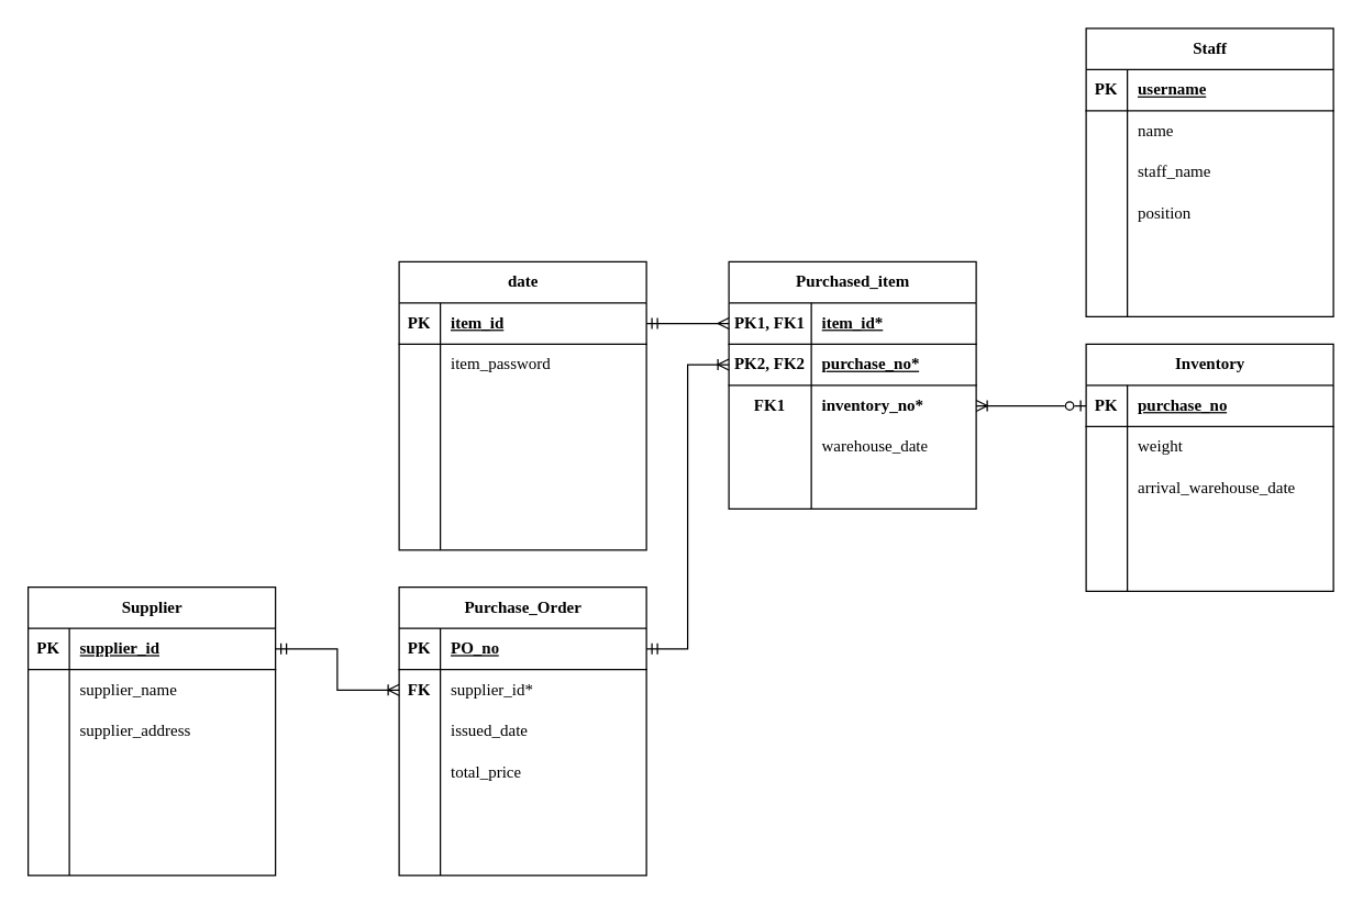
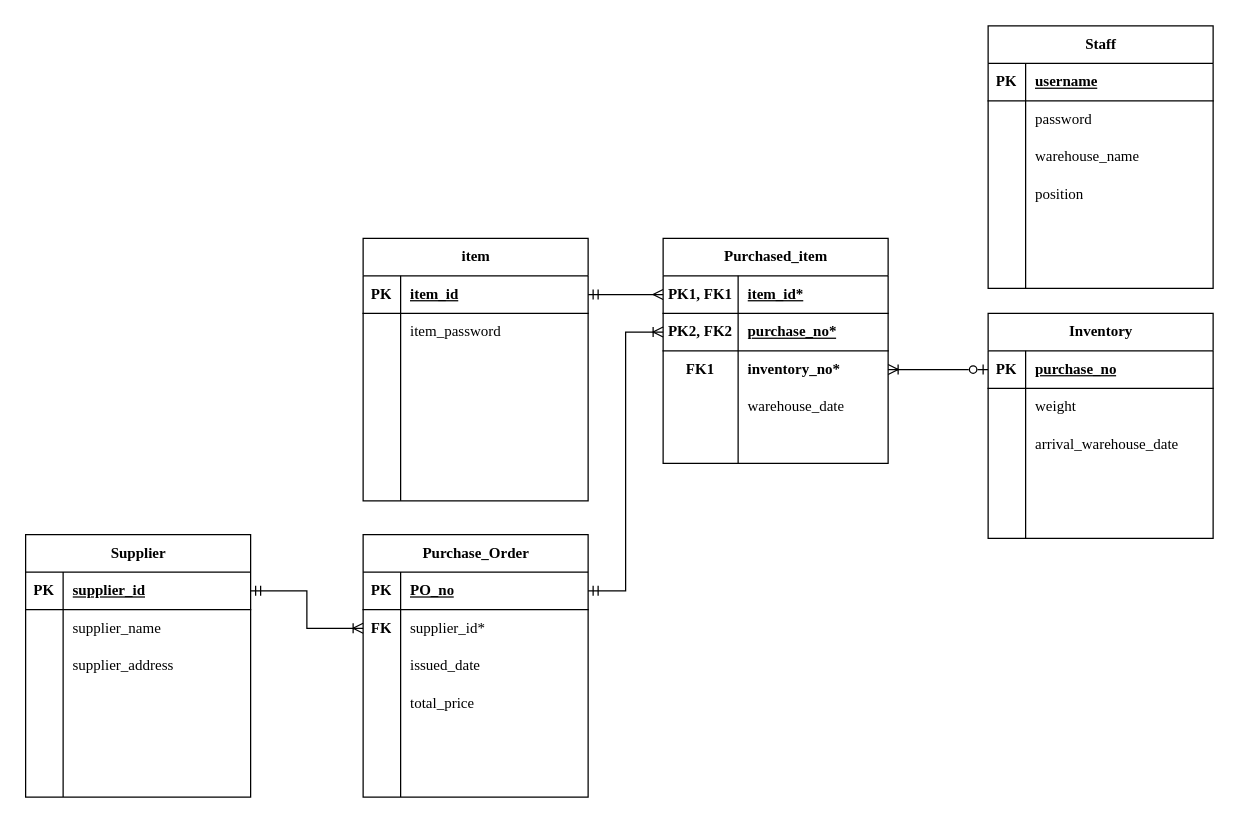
- <mxCell id="8" value="name" style="shape=partialRectangle;connectable=0;fillColor=none;top=0;left=0;bottom=0;right=0;align=left;spacingLeft=6;overflow=hidden;whiteSpace=wrap;html=1;fontFamily=MiSans;" parent="6" vertex="1"><mxGeometry x="30" width="150" height="30" as="geometry"><mxRectangle width="150" height="30" as="alternateBounds" /></mxGeometry></mxCell>
+ <mxCell id="8" value="password" style="shape=partialRectangle;connectable=0;fillColor=none;top=0;left=0;bottom=0;right=0;align=left;spacingLeft=6;overflow=hidden;whiteSpace=wrap;html=1;fontFamily=MiSans;" parent="6" vertex="1"><mxGeometry x="30" width="150" height="30" as="geometry"><mxRectangle width="150" height="30" as="alternateBounds" /></mxGeometry></mxCell>
- <mxCell id="11" value="staff_name" style="shape=partialRectangle;connectable=0;fillColor=none;top=0;left=0;bottom=0;right=0;align=left;spacingLeft=6;overflow=hidden;whiteSpace=wrap;html=1;fontFamily=MiSans;" parent="9" vertex="1"><mxGeometry x="30" width="150" height="30" as="geometry"><mxRectangle width="150" height="30" as="alternateBounds" /></mxGeometry></mxCell>
+ <mxCell id="11" value="warehouse_name" style="shape=partialRectangle;connectable=0;fillColor=none;top=0;left=0;bottom=0;right=0;align=left;spacingLeft=6;overflow=hidden;whiteSpace=wrap;html=1;fontFamily=MiSans;" parent="9" vertex="1"><mxGeometry x="30" width="150" height="30" as="geometry"><mxRectangle width="150" height="30" as="alternateBounds" /></mxGeometry></mxCell>
- <mxCell id="40" value="date" style="shape=table;startSize=30;container=1;collapsible=1;childLayout=tableLayout;fixedRows=1;rowLines=0;fontStyle=1;align=center;resizeLast=1;html=1;fontFamily=MiSans;" parent="1" vertex="1"><mxGeometry x="290" y="190" width="180" height="210" as="geometry" /></mxCell>
+ <mxCell id="40" value="item" style="shape=table;startSize=30;container=1;collapsible=1;childLayout=tableLayout;fixedRows=1;rowLines=0;fontStyle=1;align=center;resizeLast=1;html=1;fontFamily=MiSans;" parent="1" vertex="1"><mxGeometry x="290" y="190" width="180" height="210" as="geometry" /></mxCell>
